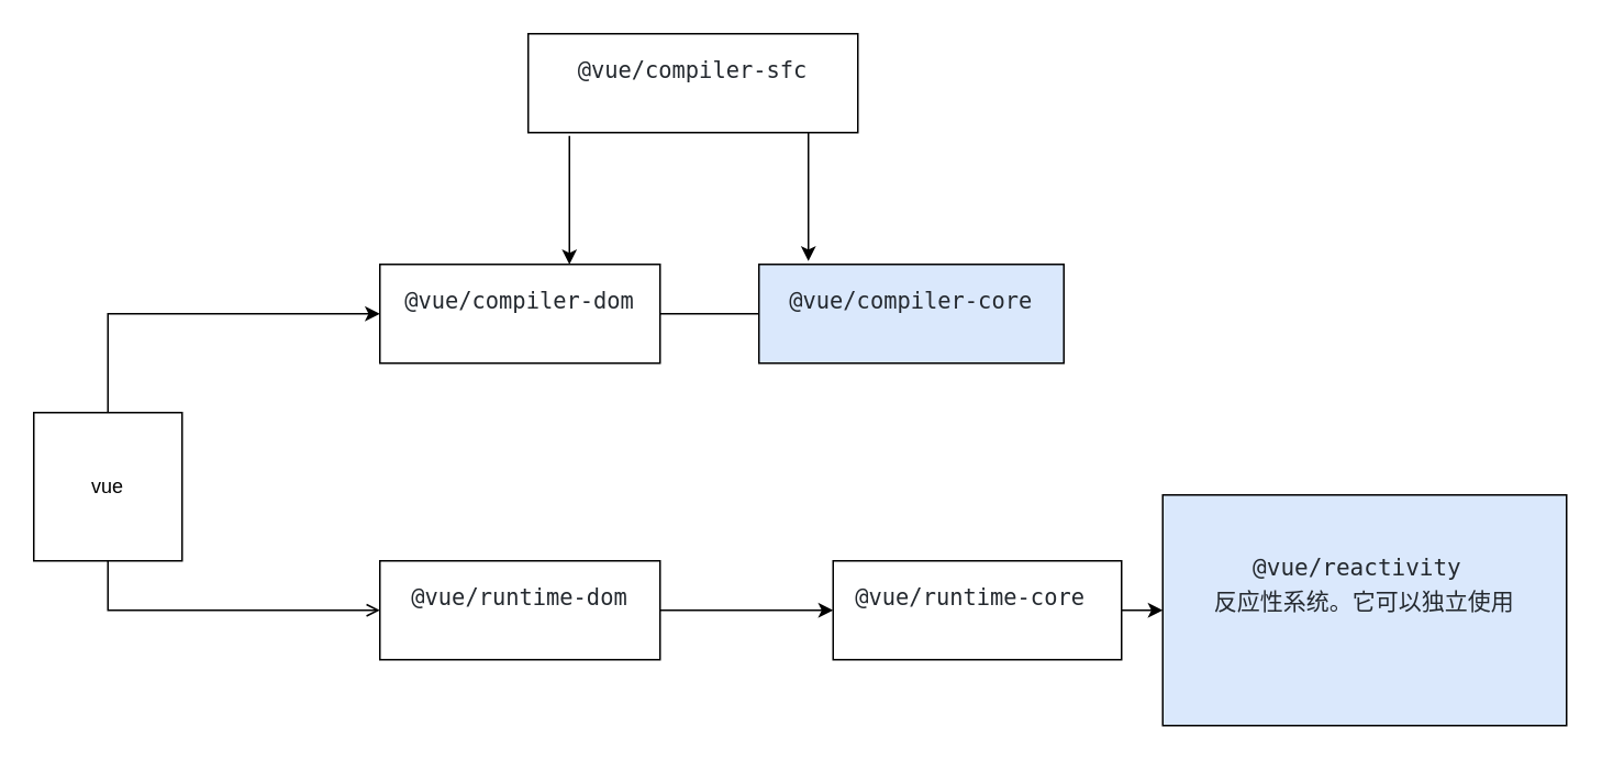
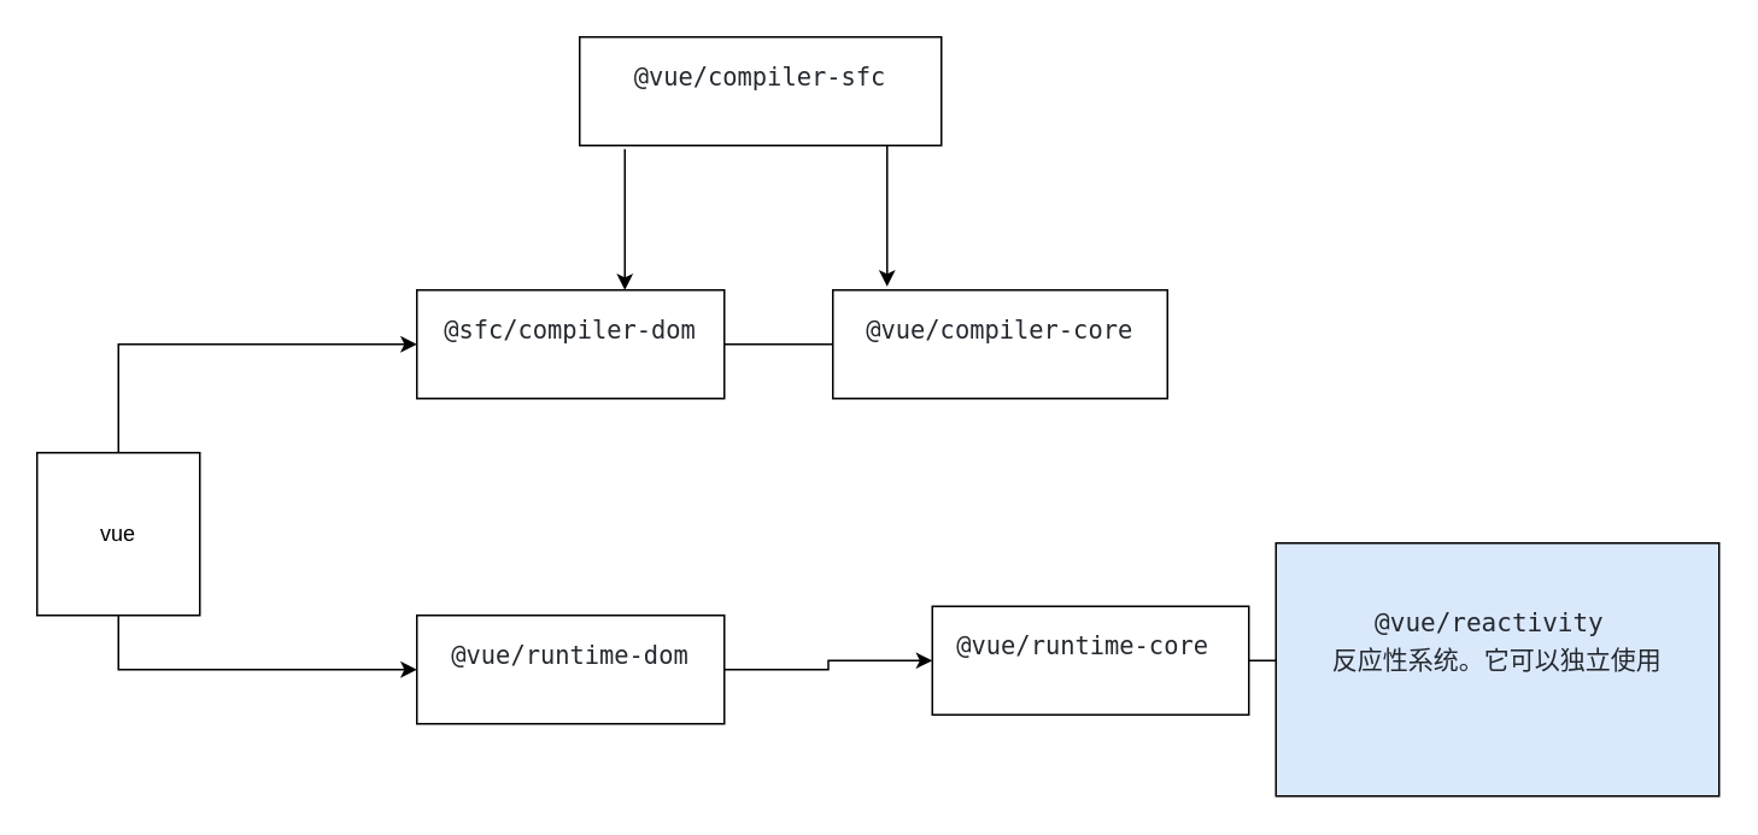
- <mxCell id="8" value="&lt;pre style=&quot;box-sizing: border-box ; font-size: 13.6px ; margin-top: 0px ; margin-bottom: 16px ; overflow-wrap: normal ; padding: 16px ; overflow: auto ; line-height: 1.45 ; border-radius: 6px ; color: rgb(36 , 41 , 47)&quot;&gt;&lt;code style=&quot;box-sizing: border-box ; font-size: 13.6px ; padding: 0px ; margin: 0px ; background: transparent ; border-radius: 6px ; word-break: normal ; border: 0px ; display: inline ; overflow: visible ; line-height: inherit ; overflow-wrap: normal&quot;&gt;@vue/compiler-dom&lt;/code&gt;&lt;/pre&gt;" style="whiteSpace=wrap;html=1;" vertex="1" parent="1"><mxGeometry x="230" y="160" width="170" height="60" as="geometry" /></mxCell>
+ <mxCell id="8" value="&lt;pre style=&quot;box-sizing: border-box ; font-size: 13.6px ; margin-top: 0px ; margin-bottom: 16px ; overflow-wrap: normal ; padding: 16px ; overflow: auto ; line-height: 1.45 ; border-radius: 6px ; color: rgb(36 , 41 , 47)&quot;&gt;&lt;code style=&quot;box-sizing: border-box ; font-size: 13.6px ; padding: 0px ; margin: 0px ; background: transparent ; border-radius: 6px ; word-break: normal ; border: 0px ; display: inline ; overflow: visible ; line-height: inherit ; overflow-wrap: normal&quot;&gt;@sfc/compiler-dom&lt;/code&gt;&lt;/pre&gt;" style="whiteSpace=wrap;html=1;" vertex="1" parent="1"><mxGeometry x="230" y="160" width="170" height="60" as="geometry" /></mxCell>
- <mxCell id="9" value="&lt;pre style=&quot;box-sizing: border-box ; font-size: 13.6px ; margin-top: 0px ; margin-bottom: 16px ; overflow-wrap: normal ; padding: 16px ; overflow: auto ; line-height: 1.45 ; border-radius: 6px ; color: rgb(36 , 41 , 47)&quot;&gt;&lt;code style=&quot;box-sizing: border-box ; font-size: 13.6px ; padding: 0px ; margin: 0px ; background: transparent ; border-radius: 6px ; word-break: normal ; border: 0px ; display: inline ; overflow: visible ; line-height: inherit ; overflow-wrap: normal&quot;&gt;@vue/compiler-core&lt;/code&gt;&lt;/pre&gt;" style="whiteSpace=wrap;html=1;fillColor=#dae8fc;" vertex="1" parent="1"><mxGeometry x="460" y="160" width="185" height="60" as="geometry" /></mxCell>
+ <mxCell id="9" value="&lt;pre style=&quot;box-sizing: border-box ; font-size: 13.6px ; margin-top: 0px ; margin-bottom: 16px ; overflow-wrap: normal ; padding: 16px ; overflow: auto ; line-height: 1.45 ; border-radius: 6px ; color: rgb(36 , 41 , 47)&quot;&gt;&lt;code style=&quot;box-sizing: border-box ; font-size: 13.6px ; padding: 0px ; margin: 0px ; background: transparent ; border-radius: 6px ; word-break: normal ; border: 0px ; display: inline ; overflow: visible ; line-height: inherit ; overflow-wrap: normal&quot;&gt;@vue/compiler-core&lt;/code&gt;&lt;/pre&gt;" style="whiteSpace=wrap;html=1;" vertex="1" parent="1"><mxGeometry x="460" y="160" width="185" height="60" as="geometry" /></mxCell>
- <mxCell id="2" value="" style="edgeStyle=orthogonalEdgeStyle;rounded=0;orthogonalLoop=1;jettySize=auto;html=1;exitX=0.5;exitY=1;exitDx=0;exitDy=0;endArrow=open;" edge="1" parent="1" source="4" target="6"><mxGeometry relative="1" as="geometry" /></mxCell>
+ <mxCell id="2" value="" style="edgeStyle=orthogonalEdgeStyle;rounded=0;orthogonalLoop=1;jettySize=auto;html=1;exitX=0.5;exitY=1;exitDx=0;exitDy=0;" edge="1" parent="1" source="4" target="6"><mxGeometry relative="1" as="geometry" /></mxCell>
- <mxCell id="11" value="&lt;pre style=&quot;box-sizing: border-box ; font-family: , , &amp;#34;sf mono&amp;#34; , &amp;#34;menlo&amp;#34; , &amp;#34;consolas&amp;#34; , &amp;#34;liberation mono&amp;#34; , monospace ; font-size: 13.6px ; margin-top: 0px ; margin-bottom: 16px ; overflow-wrap: normal ; padding: 16px ; overflow: auto ; line-height: 1.45 ; border-radius: 6px ; color: rgb(36 , 41 , 47)&quot;&gt;&lt;code style=&quot;box-sizing: border-box ; font-family: , , &amp;#34;sf mono&amp;#34; , &amp;#34;menlo&amp;#34; , &amp;#34;consolas&amp;#34; , &amp;#34;liberation mono&amp;#34; , monospace ; font-size: 13.6px ; padding: 0px ; margin: 0px ; background: transparent ; border-radius: 6px ; word-break: normal ; border: 0px ; display: inline ; overflow: visible ; line-height: inherit ; overflow-wrap: normal&quot;&gt;@vue/runtime-core &lt;/code&gt;&lt;/pre&gt;" style="whiteSpace=wrap;html=1;" vertex="1" parent="1"><mxGeometry x="505" y="340" width="175" height="60" as="geometry" /></mxCell>
+ <mxCell id="11" value="&lt;pre style=&quot;box-sizing: border-box ; font-family: , , &amp;#34;sf mono&amp;#34; , &amp;#34;menlo&amp;#34; , &amp;#34;consolas&amp;#34; , &amp;#34;liberation mono&amp;#34; , monospace ; font-size: 13.6px ; margin-top: 0px ; margin-bottom: 16px ; overflow-wrap: normal ; padding: 16px ; overflow: auto ; line-height: 1.45 ; border-radius: 6px ; color: rgb(36 , 41 , 47)&quot;&gt;&lt;code style=&quot;box-sizing: border-box ; font-family: , , &amp;#34;sf mono&amp;#34; , &amp;#34;menlo&amp;#34; , &amp;#34;consolas&amp;#34; , &amp;#34;liberation mono&amp;#34; , monospace ; font-size: 13.6px ; padding: 0px ; margin: 0px ; background: transparent ; border-radius: 6px ; word-break: normal ; border: 0px ; display: inline ; overflow: visible ; line-height: inherit ; overflow-wrap: normal&quot;&gt;@vue/runtime-core &lt;/code&gt;&lt;/pre&gt;" style="whiteSpace=wrap;html=1;" vertex="1" parent="1"><mxGeometry x="515" y="335" width="175" height="60" as="geometry" /></mxCell>
